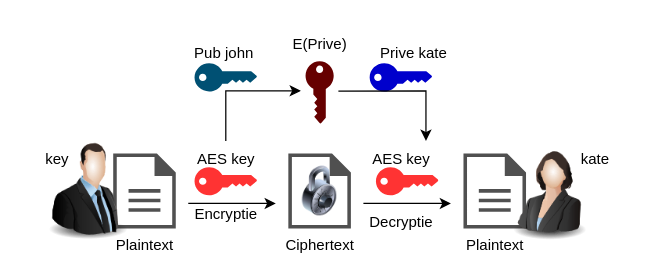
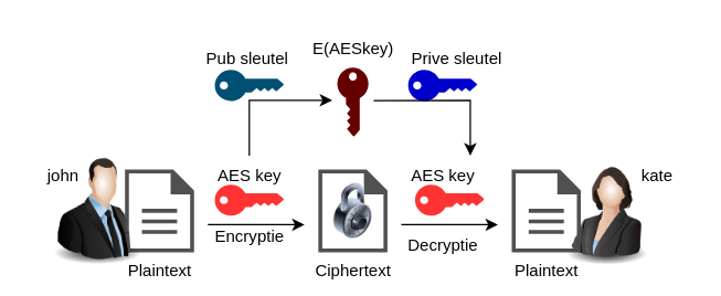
- <mxCell id="23" value="E(Prive)" style="text;html=1;align=center;verticalAlign=middle;resizable=0;points=[];autosize=1;strokeColor=none;fillColor=none;" vertex="1" parent="1"><mxGeometry x="215" y="20" width="80" height="30" as="geometry" /></mxCell>
+ <mxCell id="23" value="E(AESkey)" style="text;html=1;align=center;verticalAlign=middle;resizable=0;points=[];autosize=1;strokeColor=none;fillColor=none;" vertex="1" parent="1"><mxGeometry x="215" y="20" width="80" height="30" as="geometry" /></mxCell>
- <mxCell id="5" value="Pub john&amp;nbsp;" style="text;html=1;align=center;verticalAlign=middle;resizable=0;points=[];autosize=1;strokeColor=none;fillColor=none;" parent="1" vertex="1"><mxGeometry x="135" y="26.5" width="90" height="30" as="geometry" /></mxCell>
+ <mxCell id="5" value="Pub sleutel&amp;nbsp;" style="text;html=1;align=center;verticalAlign=middle;resizable=0;points=[];autosize=1;strokeColor=none;fillColor=none;" parent="1" vertex="1"><mxGeometry x="135" y="26.5" width="90" height="30" as="geometry" /></mxCell>
- <mxCell id="6" value="Prive kate" style="text;html=1;align=center;verticalAlign=middle;resizable=0;points=[];autosize=1;strokeColor=none;fillColor=none;" parent="1" vertex="1"><mxGeometry x="285" y="26.5" width="90" height="30" as="geometry" /></mxCell>
+ <mxCell id="6" value="Prive sleutel" style="text;html=1;align=center;verticalAlign=middle;resizable=0;points=[];autosize=1;strokeColor=none;fillColor=none;" parent="1" vertex="1"><mxGeometry x="285" y="26.5" width="90" height="30" as="geometry" /></mxCell>
- <mxCell id="12" value="key" style="text;html=1;align=center;verticalAlign=middle;resizable=0;points=[];autosize=1;strokeColor=none;fillColor=none;" parent="1" vertex="1"><mxGeometry x="20" y="112" width="50" height="30" as="geometry" /></mxCell>
+ <mxCell id="12" value="john" style="text;html=1;align=center;verticalAlign=middle;resizable=0;points=[];autosize=1;strokeColor=none;fillColor=none;" parent="1" vertex="1"><mxGeometry x="20" y="112" width="50" height="30" as="geometry" /></mxCell>
